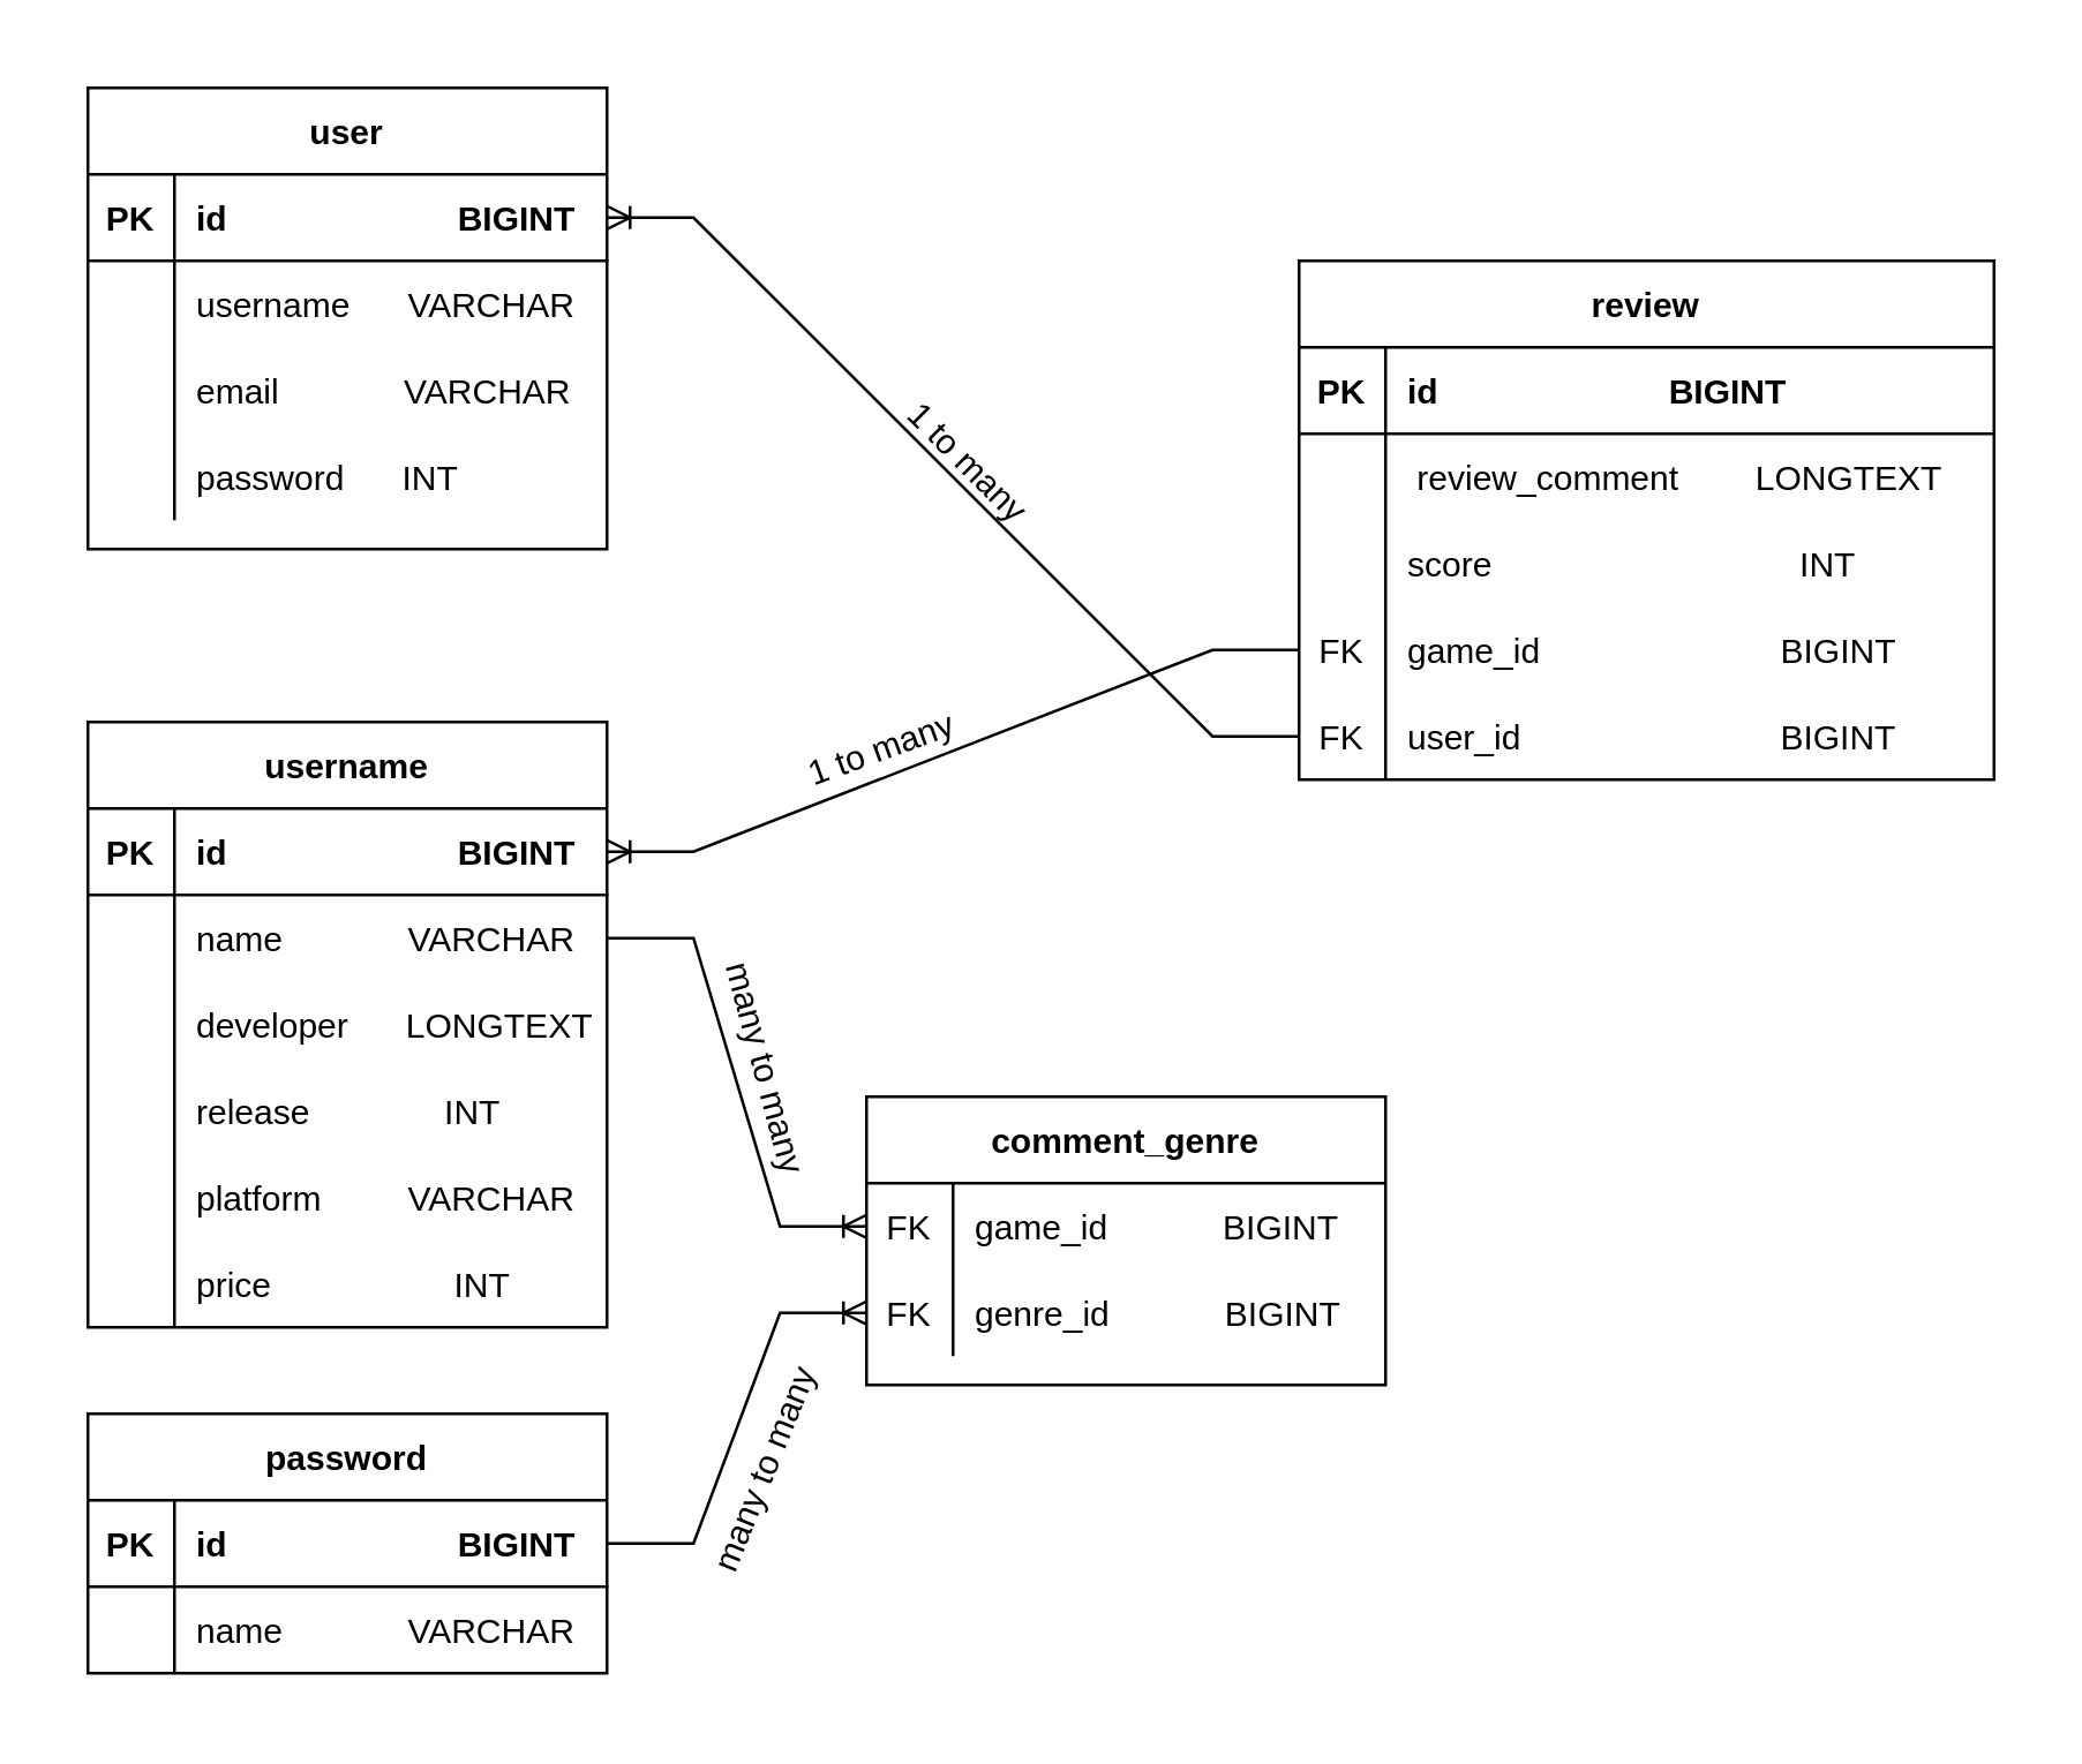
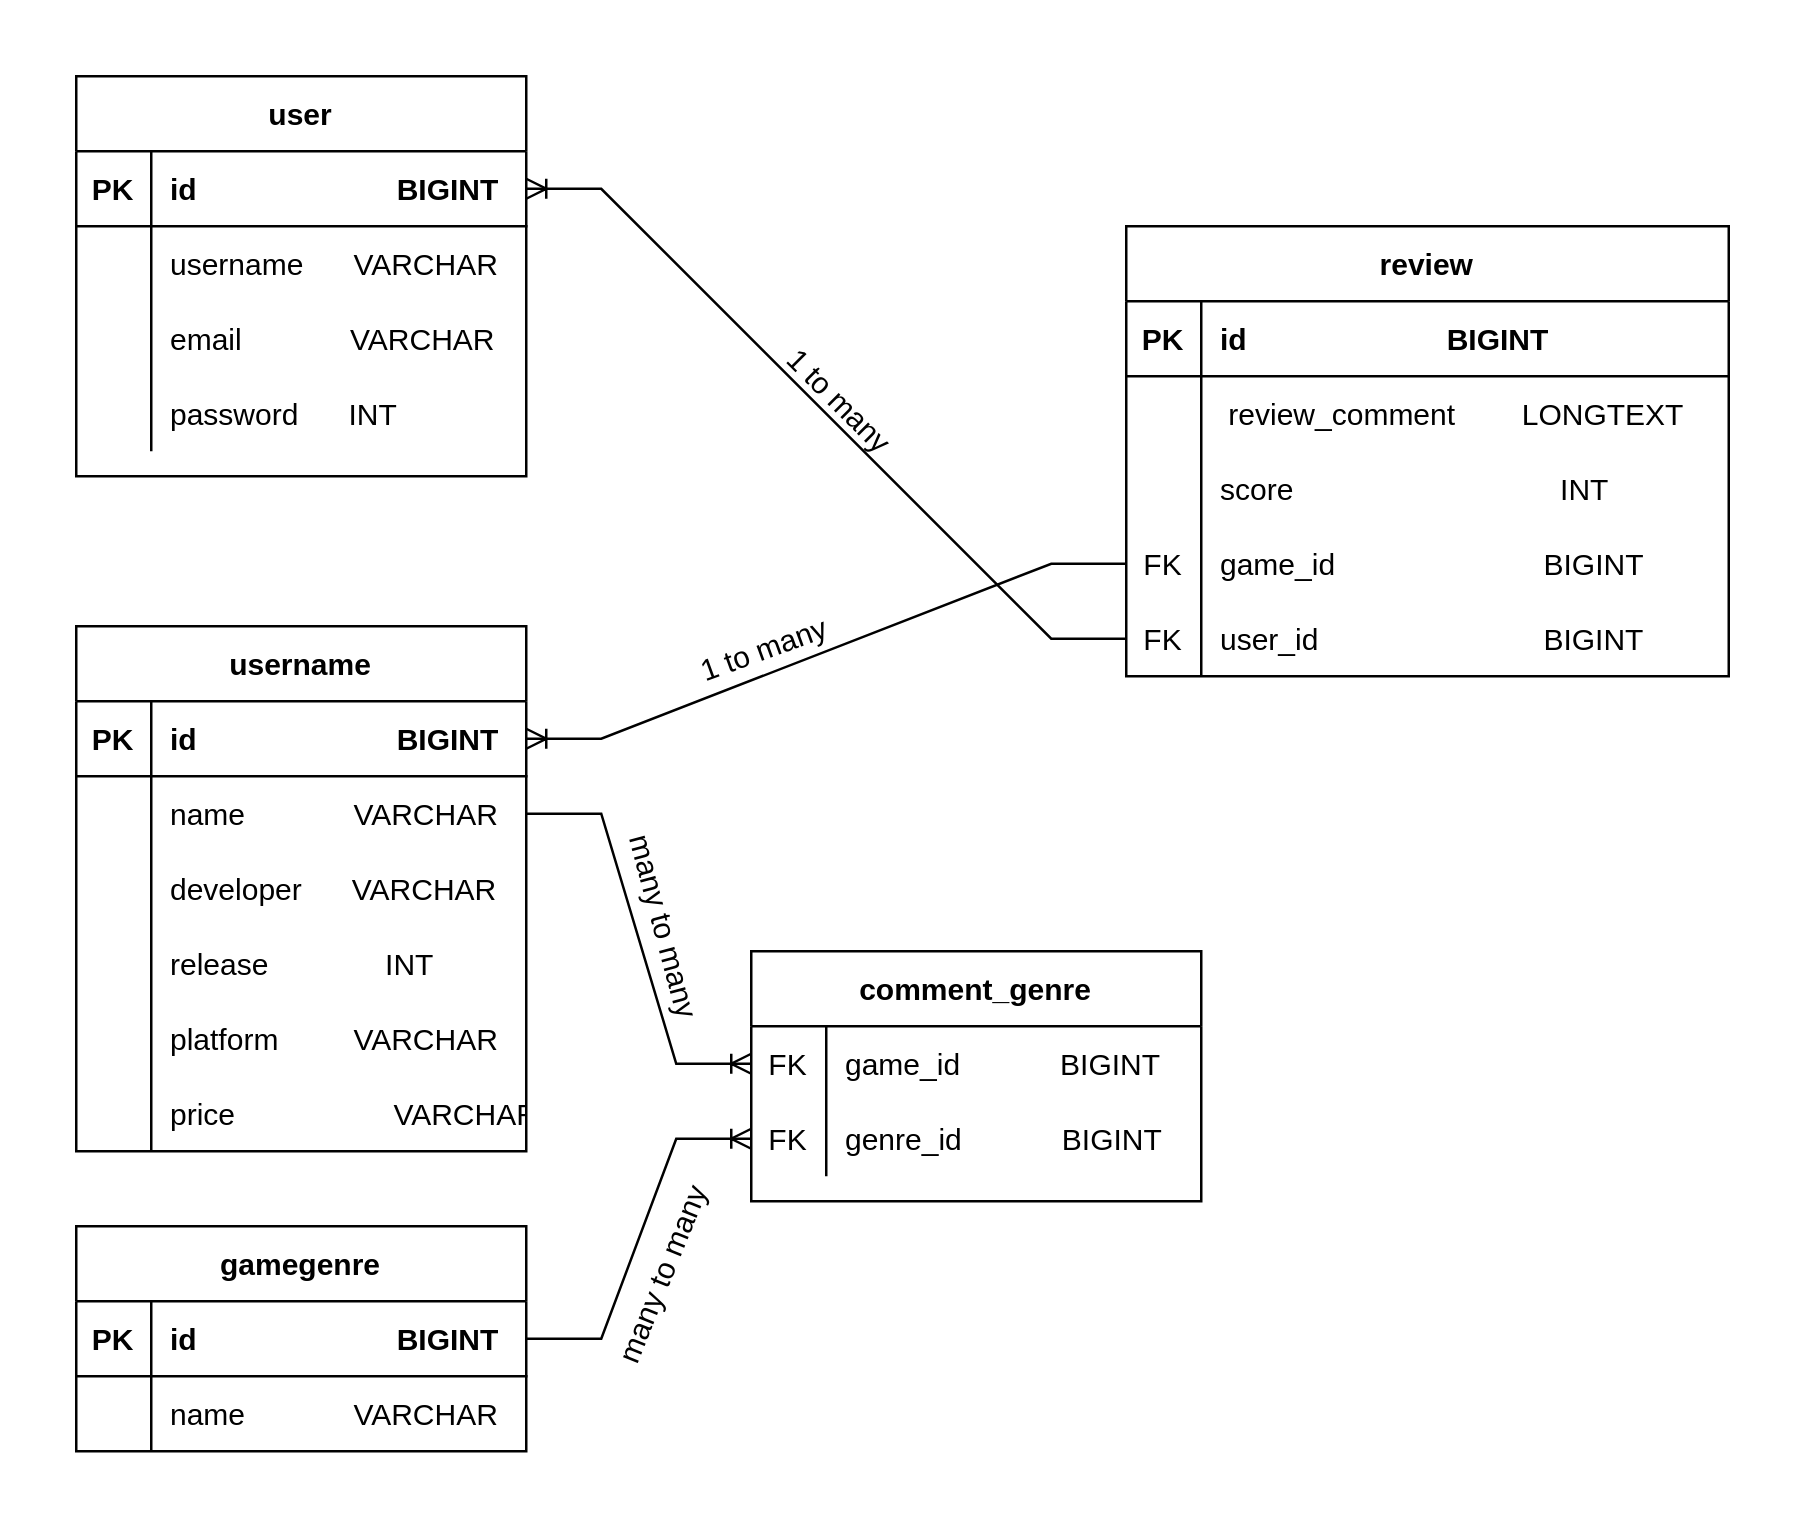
- <mxCell id="25" value="developer      LONGTEXT" style="shape=partialRectangle;connectable=0;fillColor=none;top=0;left=0;bottom=0;right=0;align=left;spacingLeft=6;overflow=hidden;" vertex="1" parent="23"><mxGeometry x="30" width="150" height="30" as="geometry"><mxRectangle width="150" height="30" as="alternateBounds" /></mxGeometry></mxCell>
+ <mxCell id="25" value="developer      VARCHAR" style="shape=partialRectangle;connectable=0;fillColor=none;top=0;left=0;bottom=0;right=0;align=left;spacingLeft=6;overflow=hidden;" vertex="1" parent="23"><mxGeometry x="30" width="150" height="30" as="geometry"><mxRectangle width="150" height="30" as="alternateBounds" /></mxGeometry></mxCell>
- <mxCell id="34" value="price                   INT" style="shape=partialRectangle;connectable=0;fillColor=none;top=0;left=0;bottom=0;right=0;align=left;spacingLeft=6;overflow=hidden;" vertex="1" parent="32"><mxGeometry x="30" width="150" height="30" as="geometry"><mxRectangle width="150" height="30" as="alternateBounds" /></mxGeometry></mxCell>
+ <mxCell id="34" value="price                   VARCHAR" style="shape=partialRectangle;connectable=0;fillColor=none;top=0;left=0;bottom=0;right=0;align=left;spacingLeft=6;overflow=hidden;" vertex="1" parent="32"><mxGeometry x="30" width="150" height="30" as="geometry"><mxRectangle width="150" height="30" as="alternateBounds" /></mxGeometry></mxCell>
- <mxCell id="35" value="password" style="shape=table;startSize=30;container=1;collapsible=1;childLayout=tableLayout;fixedRows=1;rowLines=0;fontStyle=1;align=center;resizeLast=1;" vertex="1" parent="1"><mxGeometry x="30" y="490" width="180" height="90" as="geometry" /></mxCell>
+ <mxCell id="35" value="gamegenre" style="shape=table;startSize=30;container=1;collapsible=1;childLayout=tableLayout;fixedRows=1;rowLines=0;fontStyle=1;align=center;resizeLast=1;" vertex="1" parent="1"><mxGeometry x="30" y="490" width="180" height="90" as="geometry" /></mxCell>
